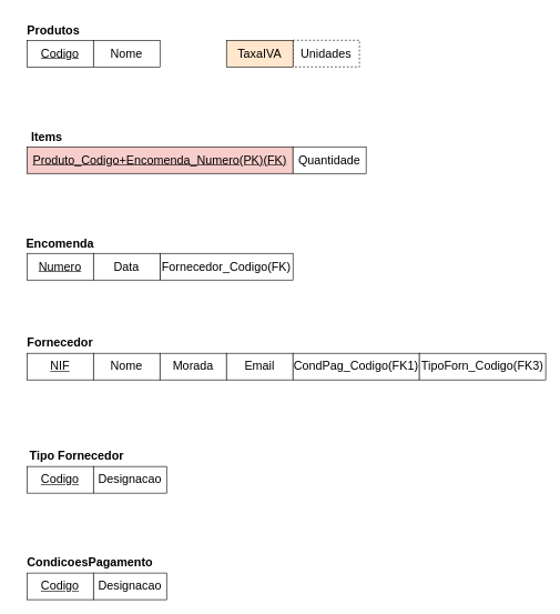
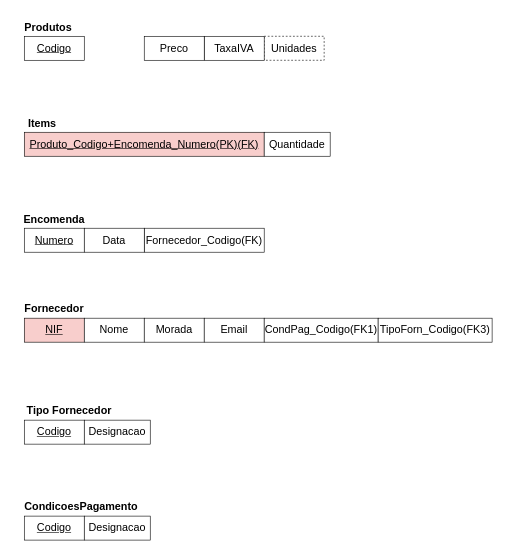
- <mxCell id="15" value="Nome" style="rounded=0;whiteSpace=wrap;html=1;fontSize=18;" parent="1" vertex="1"><mxGeometry x="140" y="60" width="100" height="40" as="geometry" /></mxCell>
+ <mxCell id="24" value="Preco" style="rounded=0;whiteSpace=wrap;html=1;fontSize=18;" parent="1" vertex="1"><mxGeometry x="240" y="60" width="100" height="40" as="geometry" /></mxCell>
- <mxCell id="23" value="TaxaIVA" style="rounded=0;whiteSpace=wrap;html=1;fontSize=18;fillColor=#ffe6cc;" parent="1" vertex="1"><mxGeometry x="340" y="60" width="100" height="40" as="geometry" /></mxCell>
+ <mxCell id="23" value="TaxaIVA" style="rounded=0;whiteSpace=wrap;html=1;fontSize=18;" parent="1" vertex="1"><mxGeometry x="340" y="60" width="100" height="40" as="geometry" /></mxCell>
- <mxCell id="11" value="&lt;font style=&quot;font-size: 18px;&quot;&gt;&lt;u&gt;NIF&lt;/u&gt;&lt;/font&gt;" style="rounded=0;whiteSpace=wrap;html=1;fontSize=18;" parent="1" vertex="1"><mxGeometry x="40" y="530" width="100" height="40" as="geometry" /></mxCell>
+ <mxCell id="11" value="&lt;font style=&quot;font-size: 18px;&quot;&gt;&lt;u&gt;NIF&lt;/u&gt;&lt;/font&gt;" style="rounded=0;whiteSpace=wrap;html=1;fontSize=18;fillColor=#f8cecc;" parent="1" vertex="1"><mxGeometry x="40" y="530" width="100" height="40" as="geometry" /></mxCell>
